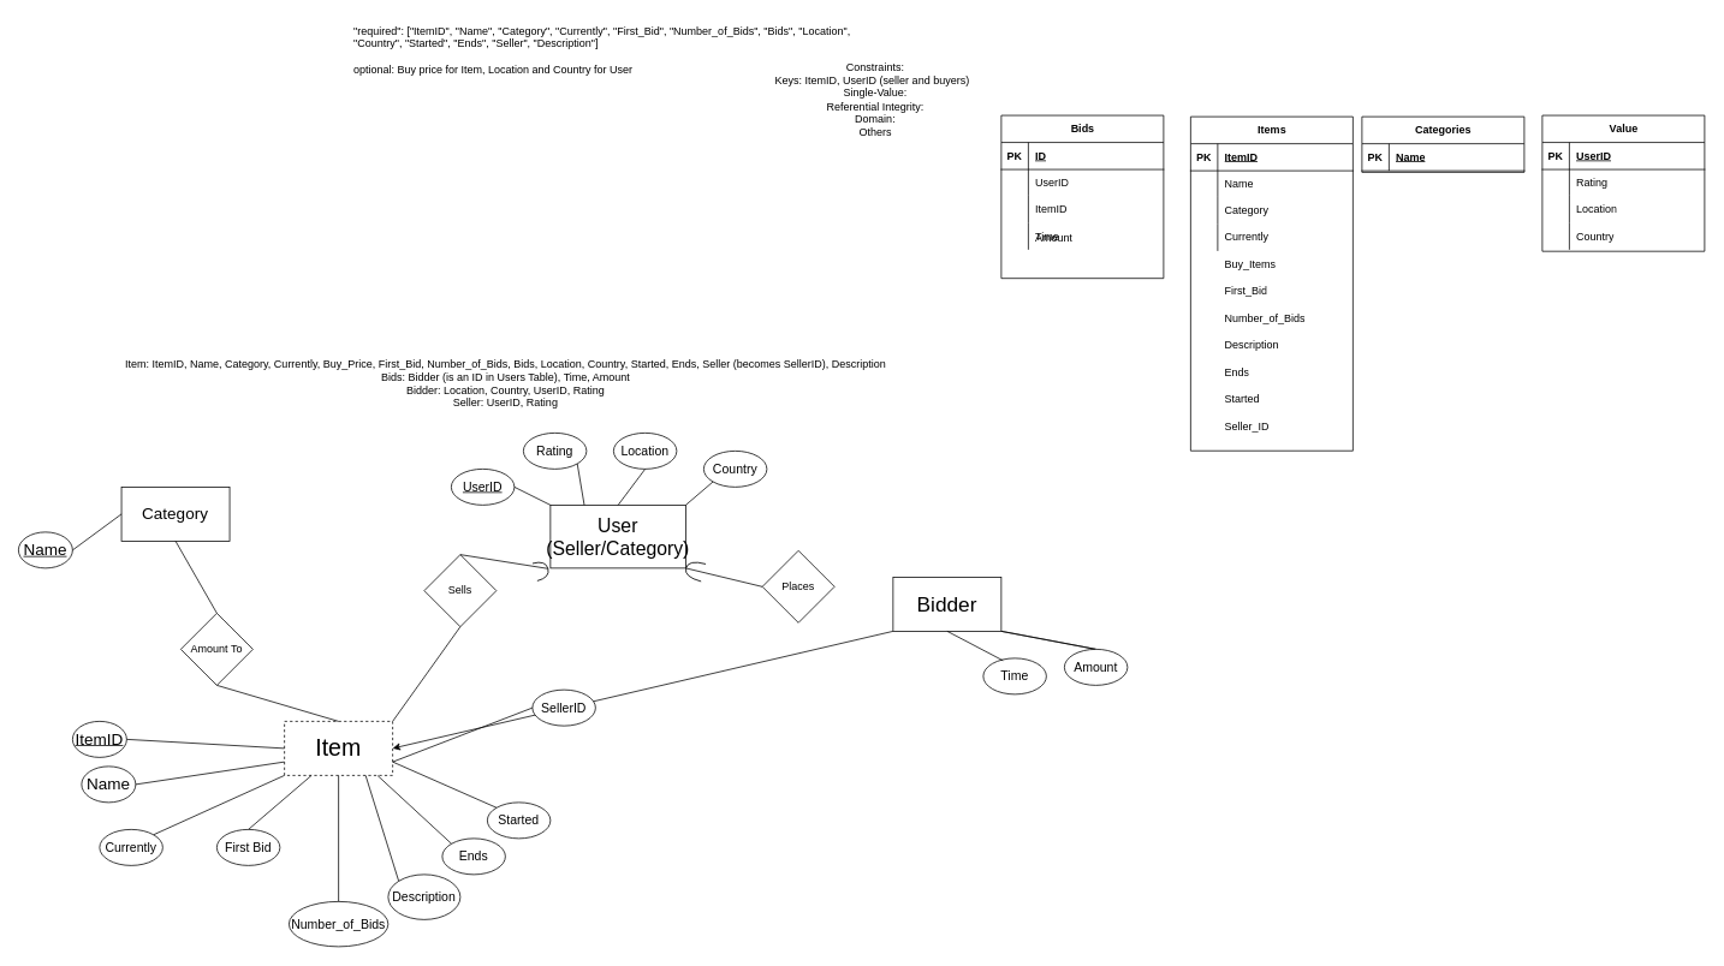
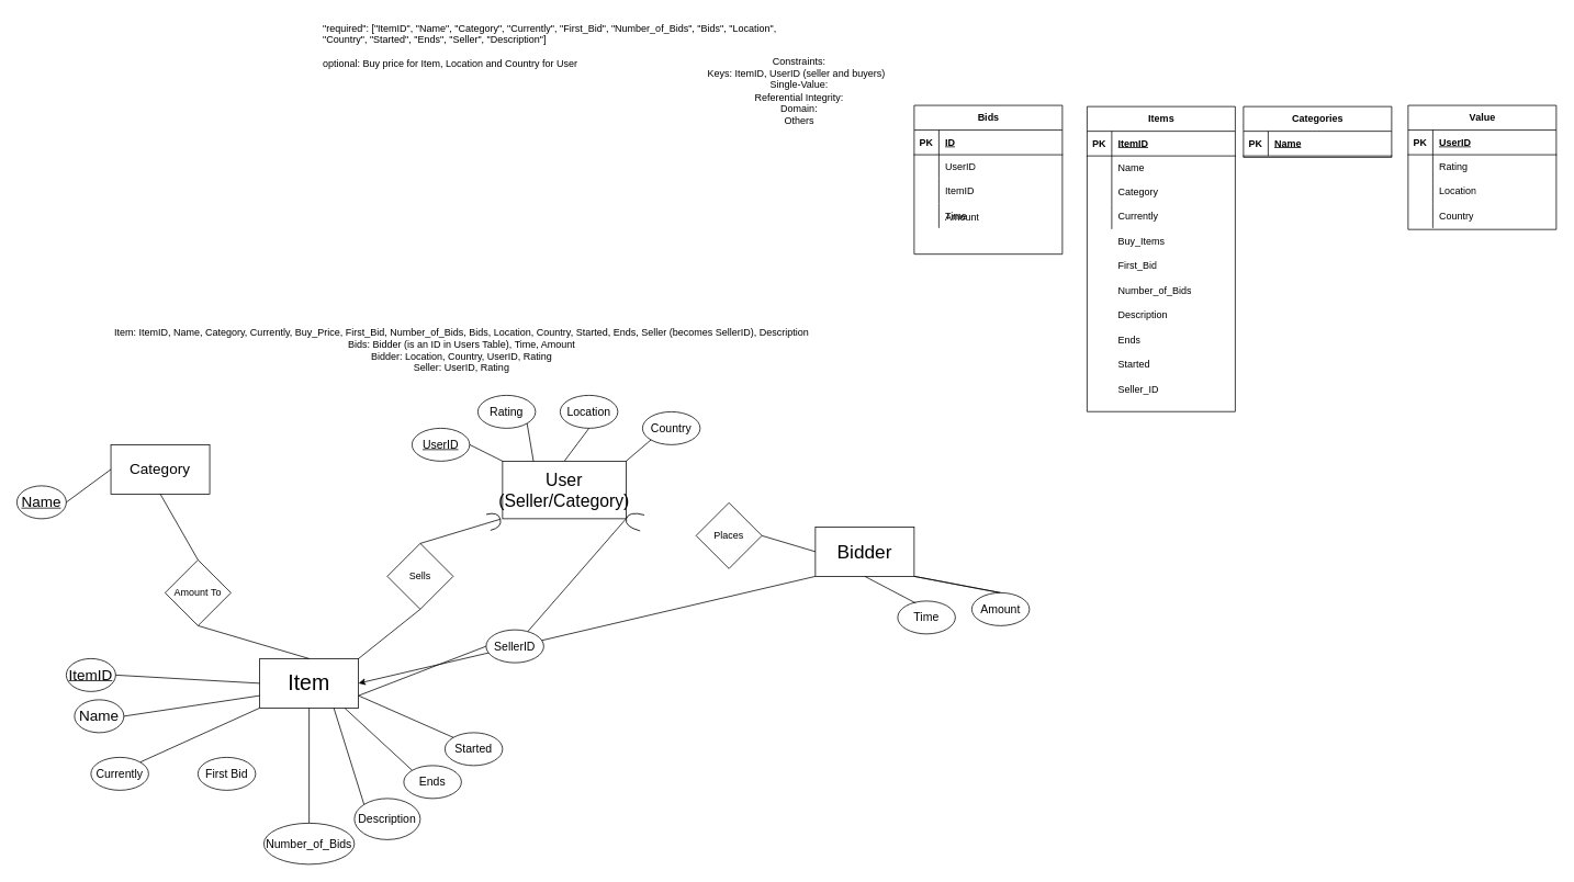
- <mxCell id="32" value="" style="endArrow=none;html=1;rounded=0;entryX=0;entryY=0.5;entryDx=0;entryDy=0;exitX=1;exitY=1;exitDx=0;exitDy=0;" parent="1" source="4" target="22" edge="1"><mxGeometry relative="1" as="geometry"><mxPoint x="760" y="600" as="sourcePoint" /><mxPoint x="920" y="600" as="targetPoint" /></mxGeometry></mxCell>
+ <mxCell id="32" value="" style="endArrow=none;html=1;rounded=0;exitX=1;exitY=1;exitDx=0;exitDy=0;" parent="1" source="4" target="51" edge="1"><mxGeometry relative="1" as="geometry"><mxPoint x="760" y="600" as="sourcePoint" /><mxPoint x="920" y="600" as="targetPoint" /></mxGeometry></mxCell>
- <mxCell id="23" value="Sells" style="rhombus;whiteSpace=wrap;html=1;" parent="1" vertex="1"><mxGeometry x="470" y="615" width="80" height="80" as="geometry" /></mxCell>
+ <mxCell id="23" value="Sells" style="rhombus;whiteSpace=wrap;html=1;" parent="1" vertex="1"><mxGeometry x="470" y="660" width="80" height="80" as="geometry" /></mxCell>
+ <mxCell id="31" value="" style="endArrow=none;html=1;rounded=0;exitX=1;exitY=0.5;exitDx=0;exitDy=0;entryX=0;entryY=0.5;entryDx=0;entryDy=0;" parent="1" source="22" target="5" edge="1"><mxGeometry relative="1" as="geometry"><mxPoint x="925" y="580" as="sourcePoint" /><mxPoint x="1085" y="580" as="targetPoint" /></mxGeometry></mxCell>
- <mxCell id="3" value="&lt;font style=&quot;font-size: 26px;&quot;&gt;Item&lt;/font&gt;" style="whiteSpace=wrap;html=1;dashed=1;" parent="1" vertex="1"><mxGeometry x="315" y="800" width="120" height="60" as="geometry" /></mxCell>
+ <mxCell id="3" value="&lt;font style=&quot;font-size: 26px;&quot;&gt;Item&lt;/font&gt;" style="whiteSpace=wrap;html=1;" parent="1" vertex="1"><mxGeometry x="315" y="800" width="120" height="60" as="geometry" /></mxCell>
- <mxCell id="46" value="" style="endArrow=none;html=1;rounded=0;exitX=0.5;exitY=0;exitDx=0;exitDy=0;entryX=0.25;entryY=1;entryDx=0;entryDy=0;" parent="1" source="10" target="3" edge="1"><mxGeometry relative="1" as="geometry"><mxPoint x="270" y="850" as="sourcePoint" /><mxPoint x="430" y="850" as="targetPoint" /></mxGeometry></mxCell>
